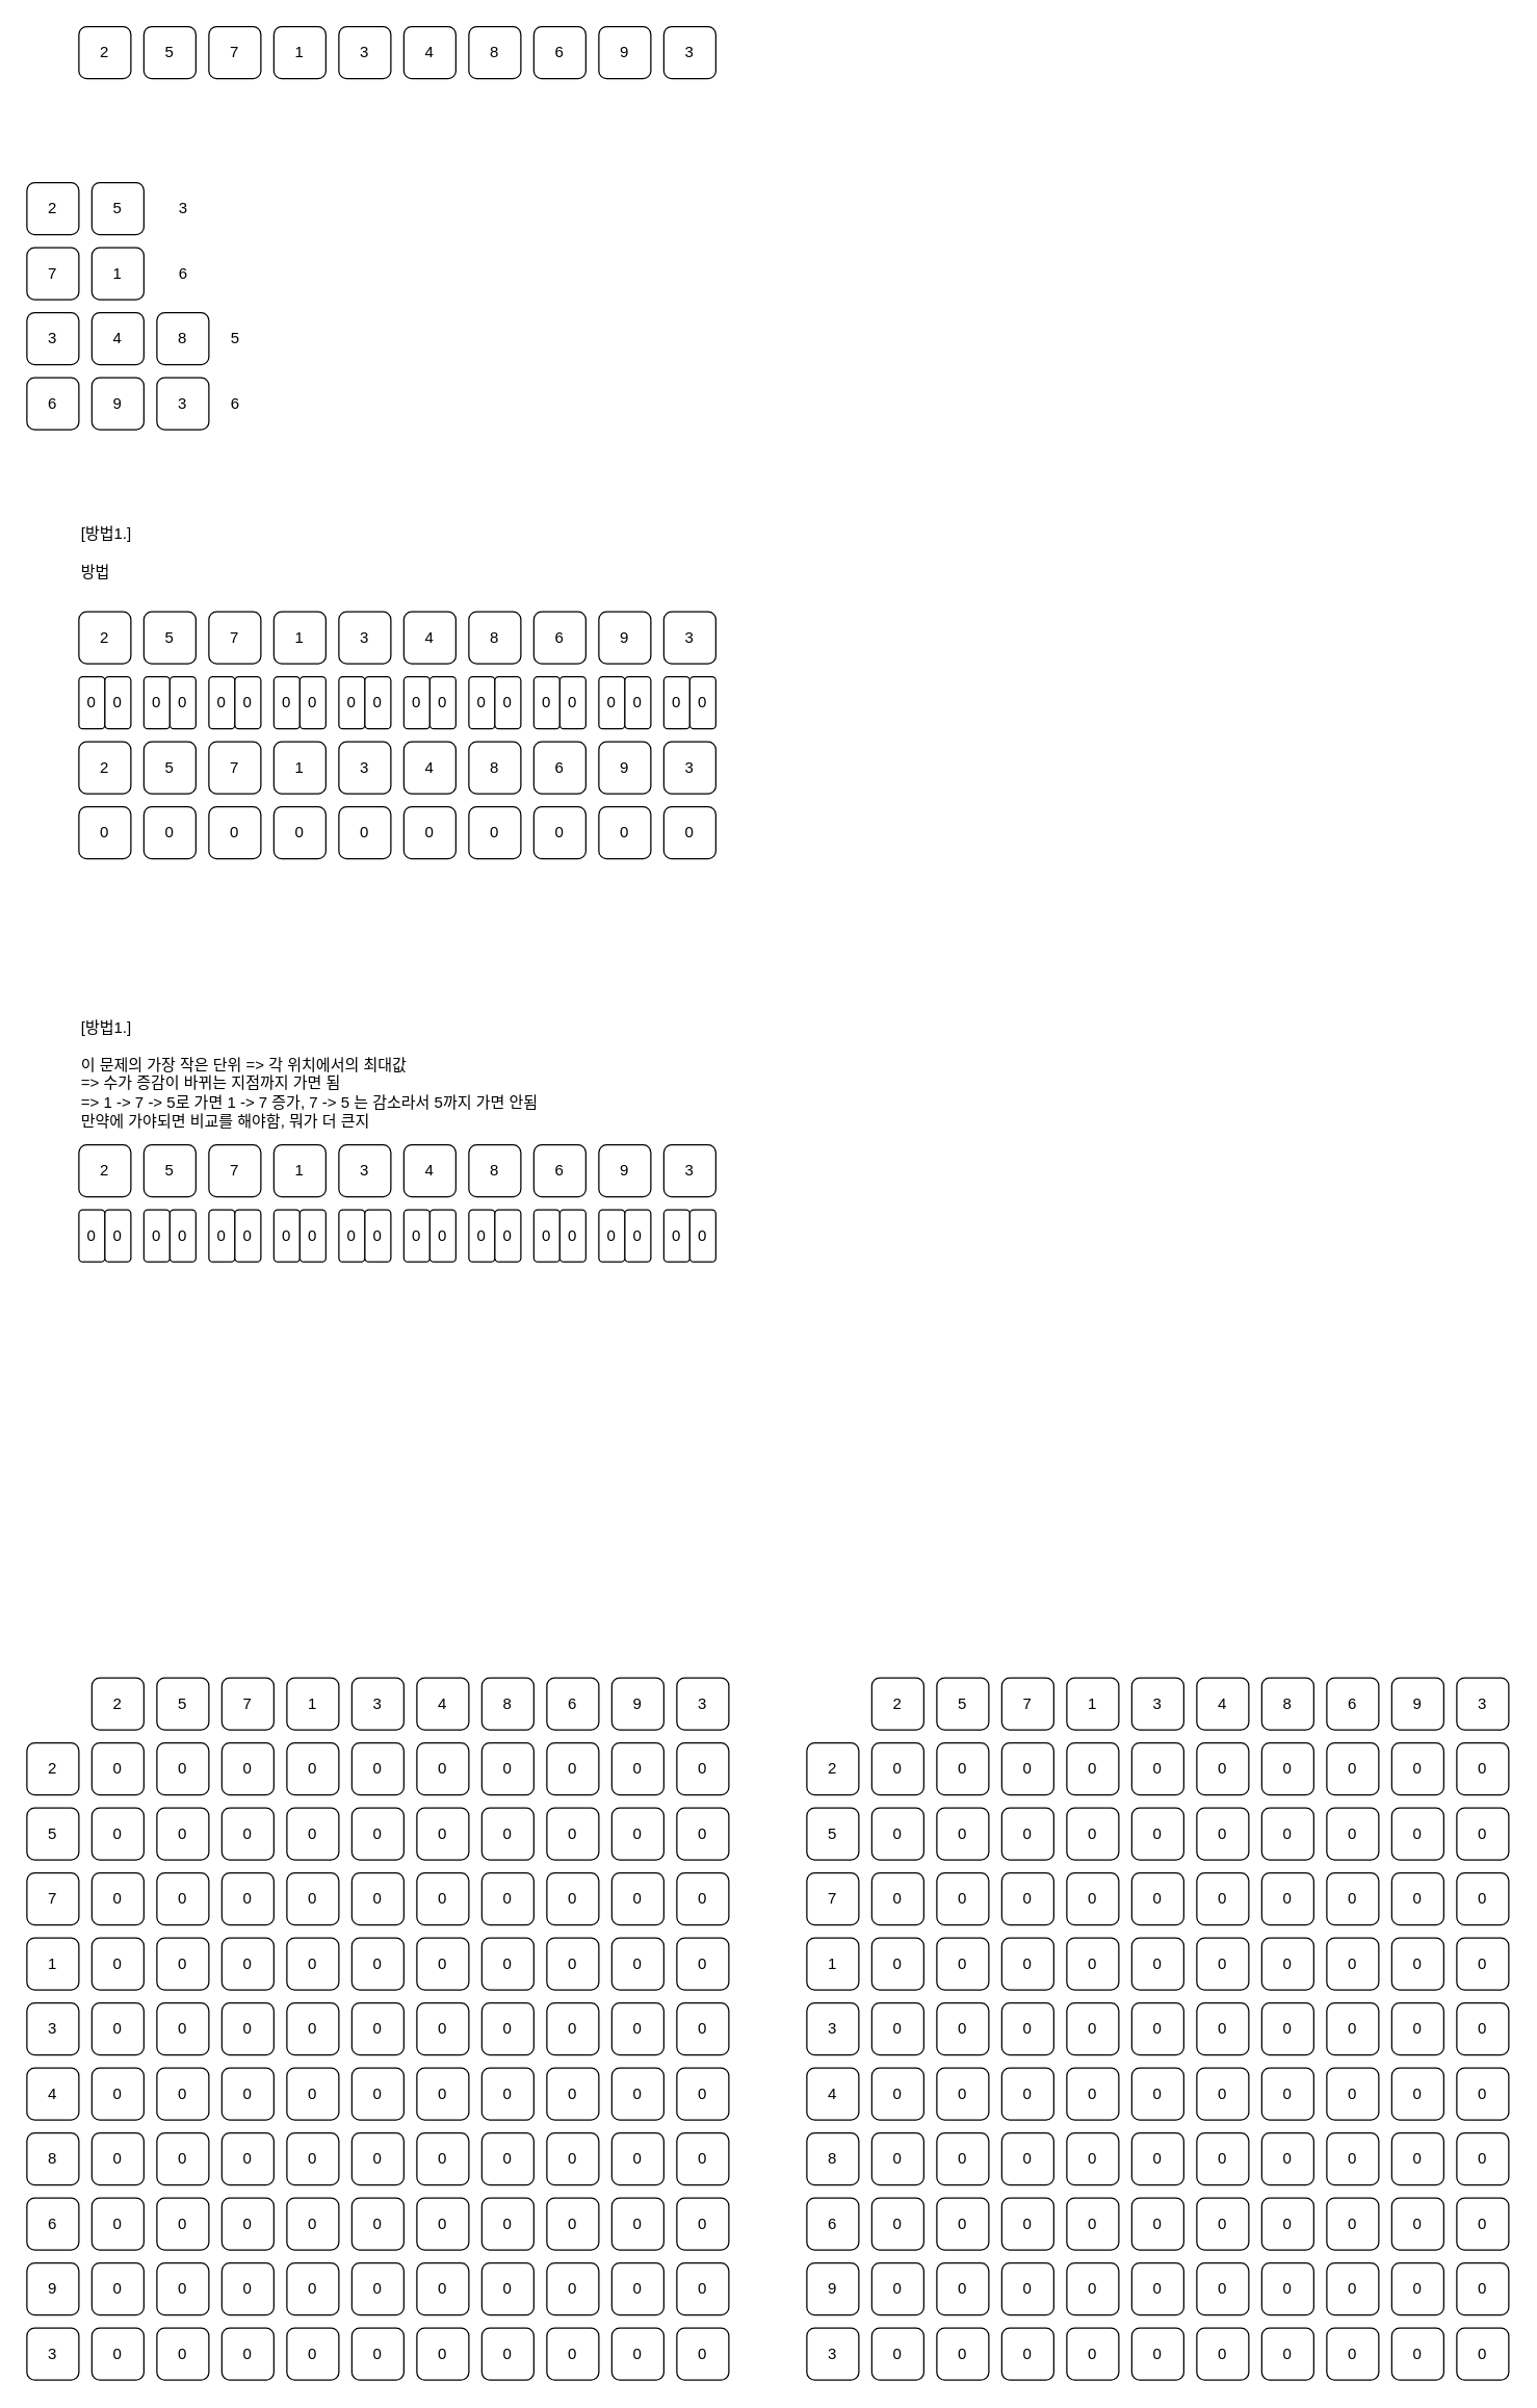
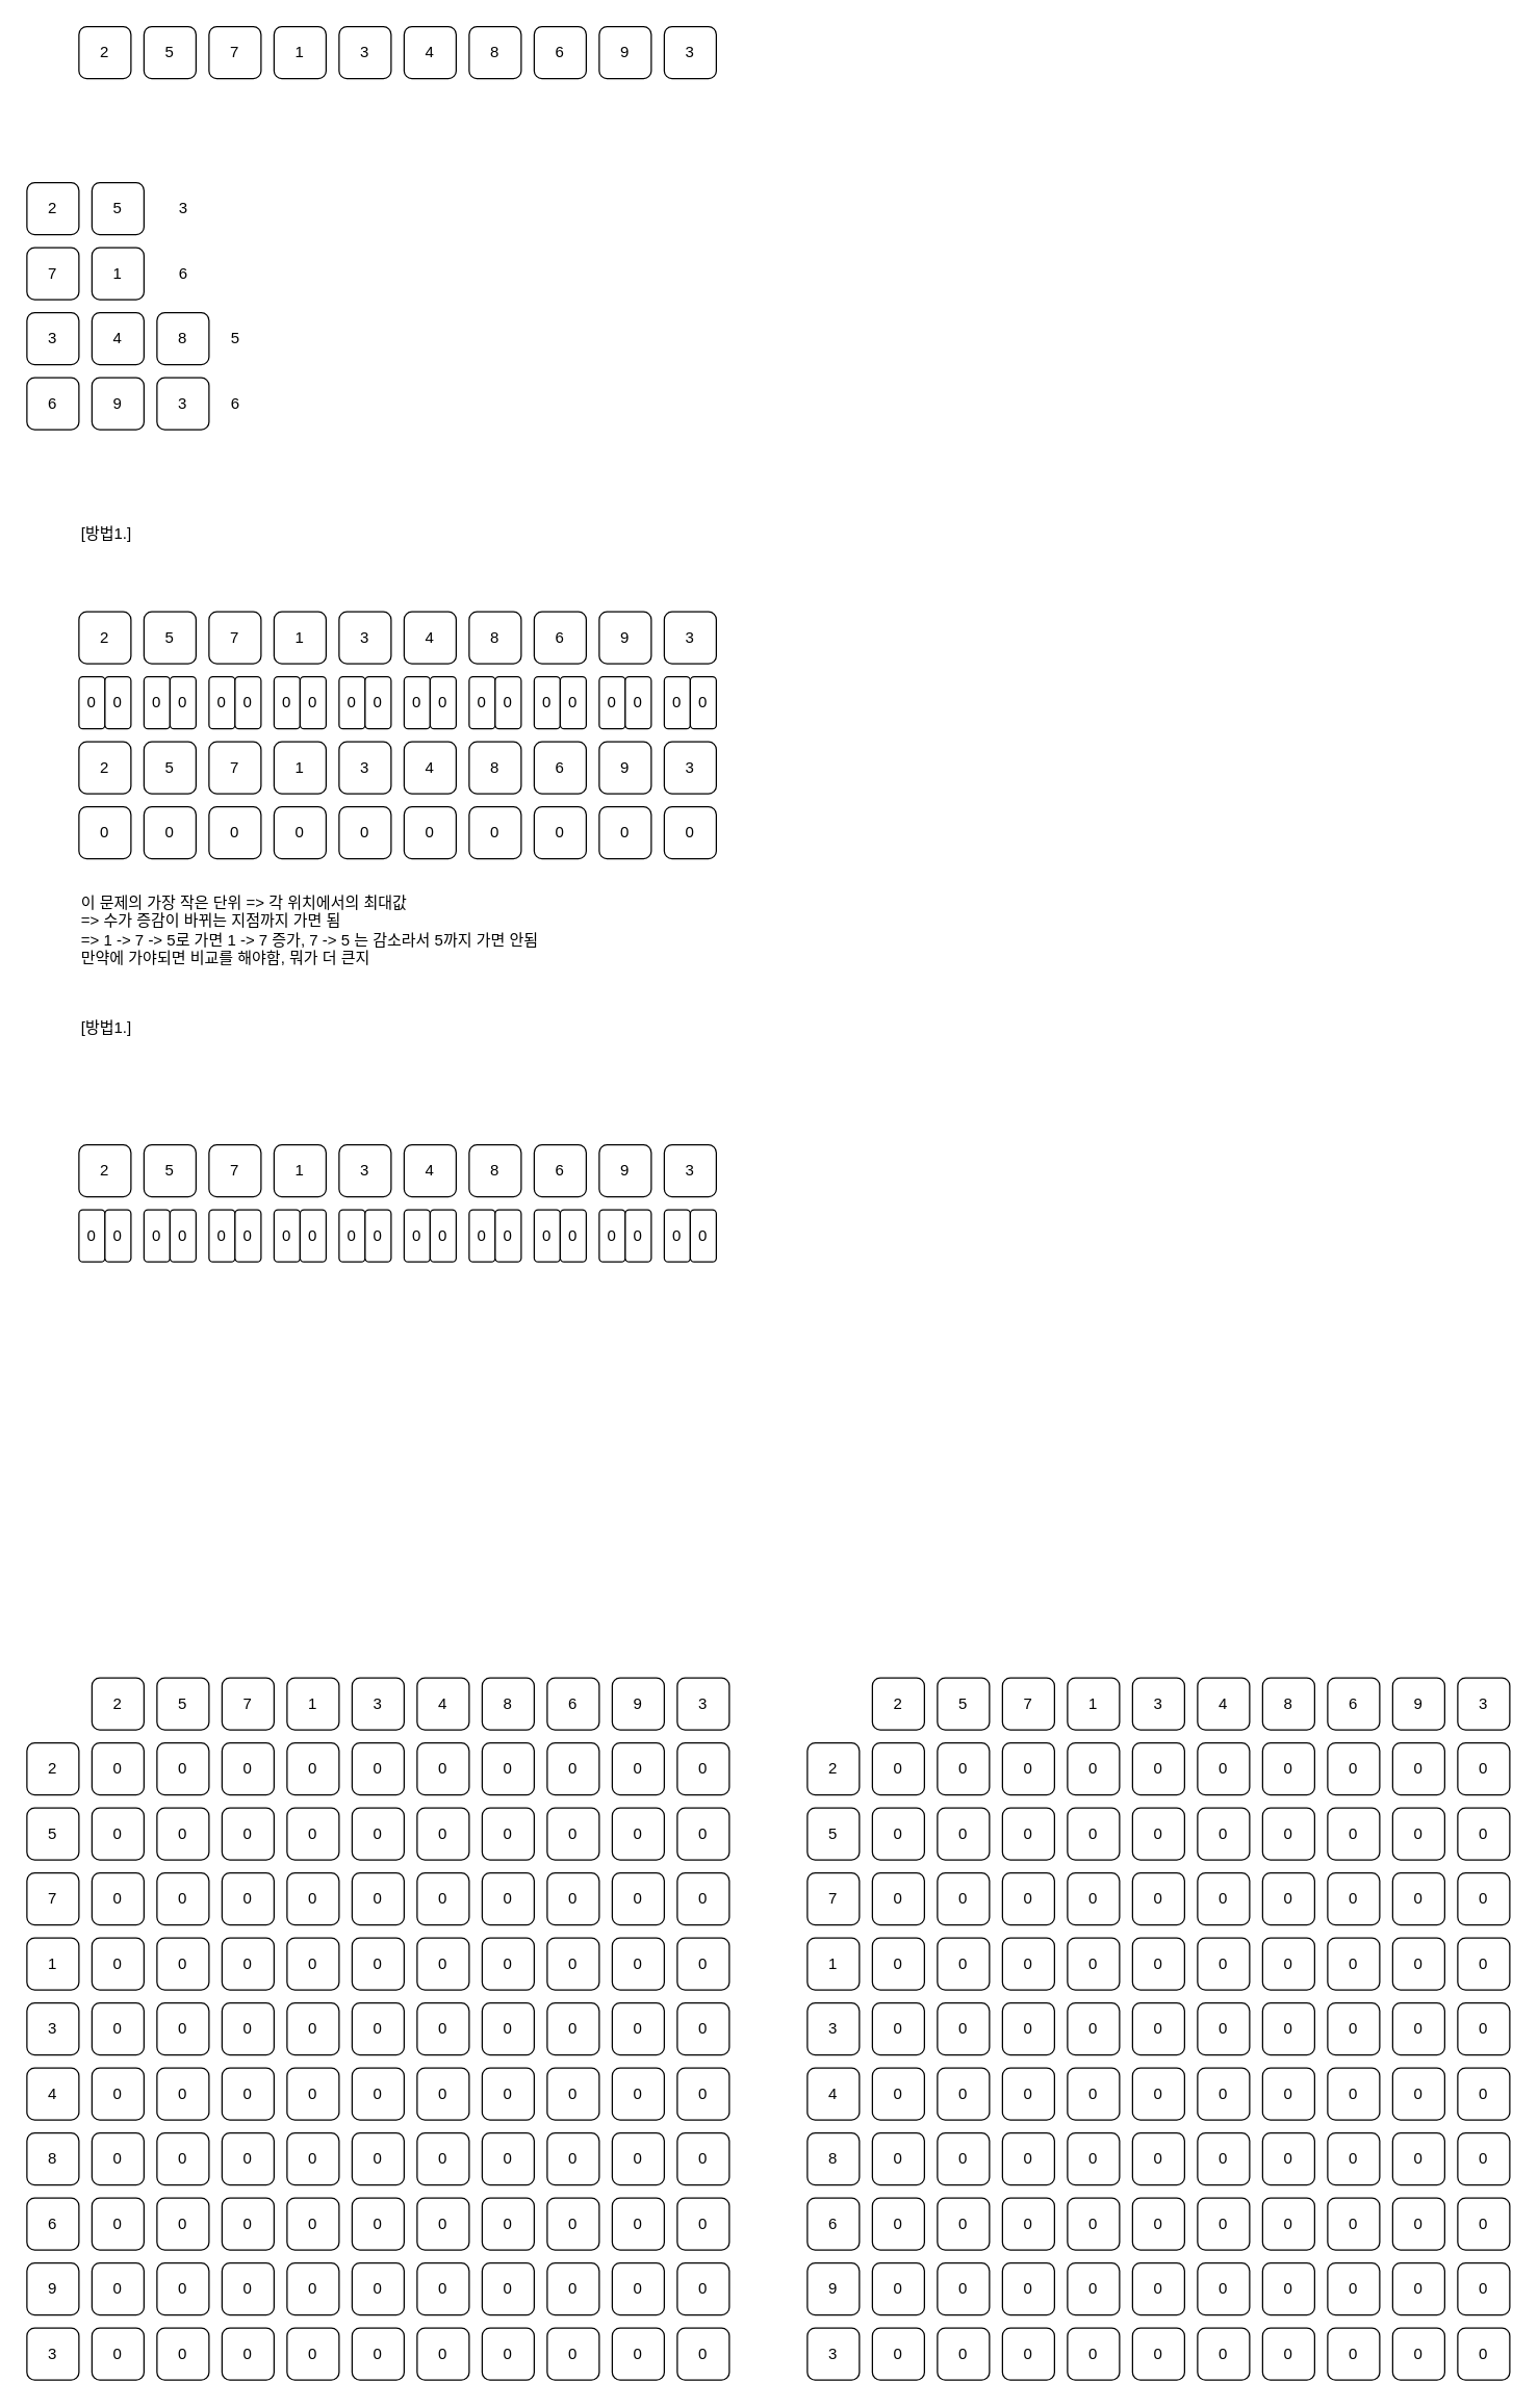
- <mxCell id="56" value="방법" style="text;html=1;strokeColor=none;fillColor=none;align=left;verticalAlign=middle;whiteSpace=wrap;rounded=0;" vertex="1" parent="1"><mxGeometry x="60" y="420" width="420" height="40" as="geometry" /></mxCell>
- <mxCell id="58" value="이 문제의 가장 작은 단위 =&amp;gt; 각 위치에서의 최대값&lt;br&gt;=&amp;gt; 수가 증감이 바뀌는 지점까지 가면 됨&lt;br&gt;=&amp;gt; 1 -&amp;gt; 7 -&amp;gt; 5로 가면 1 -&amp;gt; 7 증가, 7 -&amp;gt; 5 는 감소라서 5까지 가면 안됨&lt;br&gt;만약에 가야되면 비교를 해야함, 뭐가 더 큰지" style="text;html=1;strokeColor=none;fillColor=none;align=left;verticalAlign=middle;whiteSpace=wrap;rounded=0;" vertex="1" parent="1"><mxGeometry x="60" y="800" width="420" height="80" as="geometry" /></mxCell>
+ <mxCell id="58" value="이 문제의 가장 작은 단위 =&amp;gt; 각 위치에서의 최대값&lt;br&gt;=&amp;gt; 수가 증감이 바뀌는 지점까지 가면 됨&lt;br&gt;=&amp;gt; 1 -&amp;gt; 7 -&amp;gt; 5로 가면 1 -&amp;gt; 7 증가, 7 -&amp;gt; 5 는 감소라서 5까지 가면 안됨&lt;br&gt;만약에 가야되면 비교를 해야함, 뭐가 더 큰지" style="text;html=1;strokeColor=none;fillColor=none;align=left;verticalAlign=middle;whiteSpace=wrap;rounded=0;" vertex="1" parent="1"><mxGeometry x="60" y="675" width="420" height="80" as="geometry" /></mxCell>
